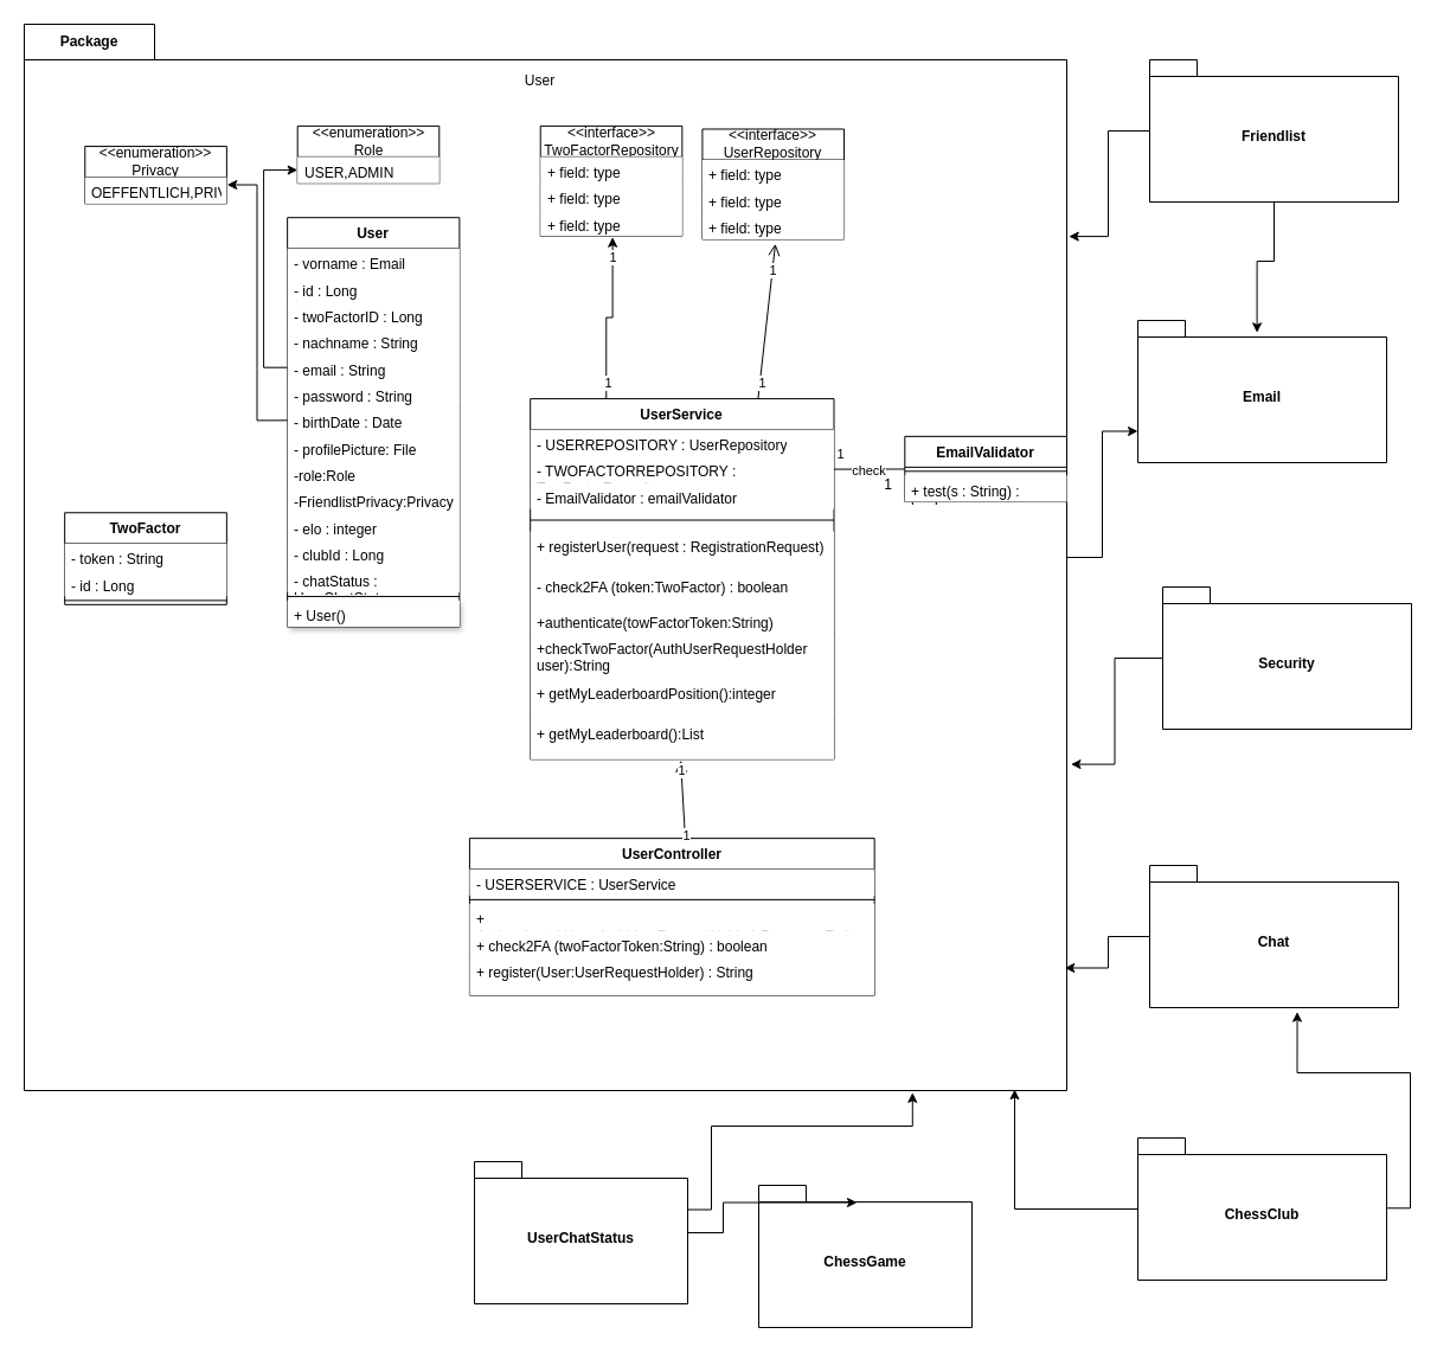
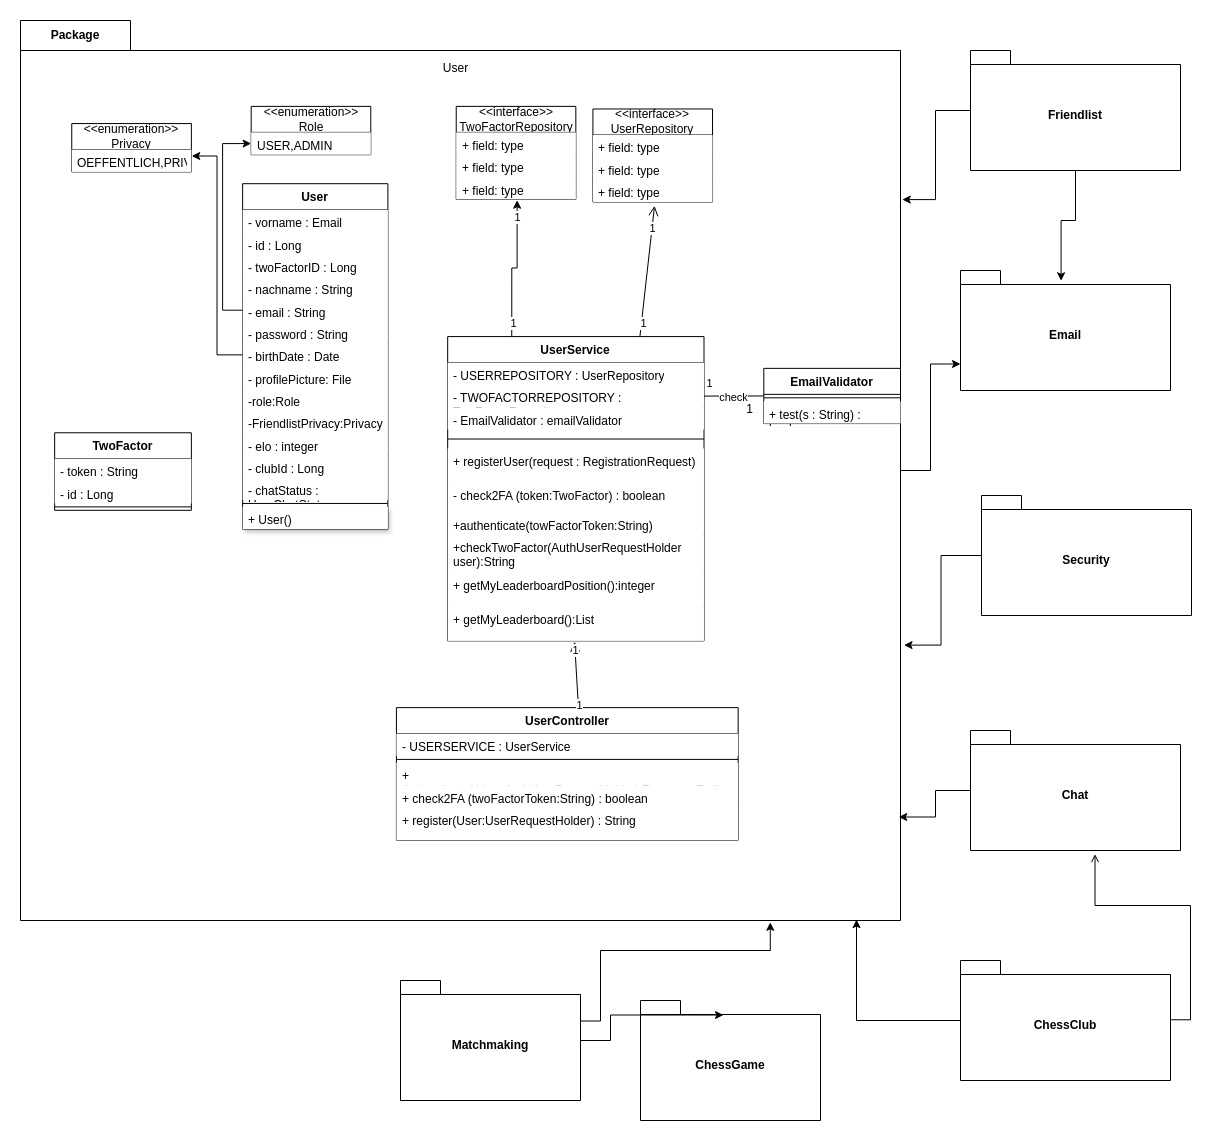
- <mxCell id="84" style="edgeStyle=orthogonalEdgeStyle;rounded=0;orthogonalLoop=1;jettySize=auto;html=1;entryX=0.593;entryY=1.03;entryDx=0;entryDy=0;entryPerimeter=0;exitX=1.003;exitY=0.494;exitDx=0;exitDy=0;exitPerimeter=0;" parent="1" source="82" target="80" edge="1"><mxGeometry relative="1" as="geometry" /></mxCell>
+ <mxCell id="84" style="edgeStyle=orthogonalEdgeStyle;rounded=0;orthogonalLoop=1;jettySize=auto;html=1;entryX=0.593;entryY=1.03;entryDx=0;entryDy=0;entryPerimeter=0;exitX=1.003;exitY=0.494;exitDx=0;exitDy=0;exitPerimeter=0;endArrow=open;" parent="1" source="82" target="80" edge="1"><mxGeometry relative="1" as="geometry" /></mxCell>
- <mxCell id="85" value="UserChatStatus" style="shape=folder;fontStyle=1;spacingTop=10;tabWidth=40;tabHeight=14;tabPosition=left;html=1;whiteSpace=wrap;" parent="1" vertex="1"><mxGeometry x="400" y="980" width="180" height="120" as="geometry" /></mxCell>
+ <mxCell id="85" value="Matchmaking" style="shape=folder;fontStyle=1;spacingTop=10;tabWidth=40;tabHeight=14;tabPosition=left;html=1;whiteSpace=wrap;" parent="1" vertex="1"><mxGeometry x="400" y="980" width="180" height="120" as="geometry" /></mxCell>
